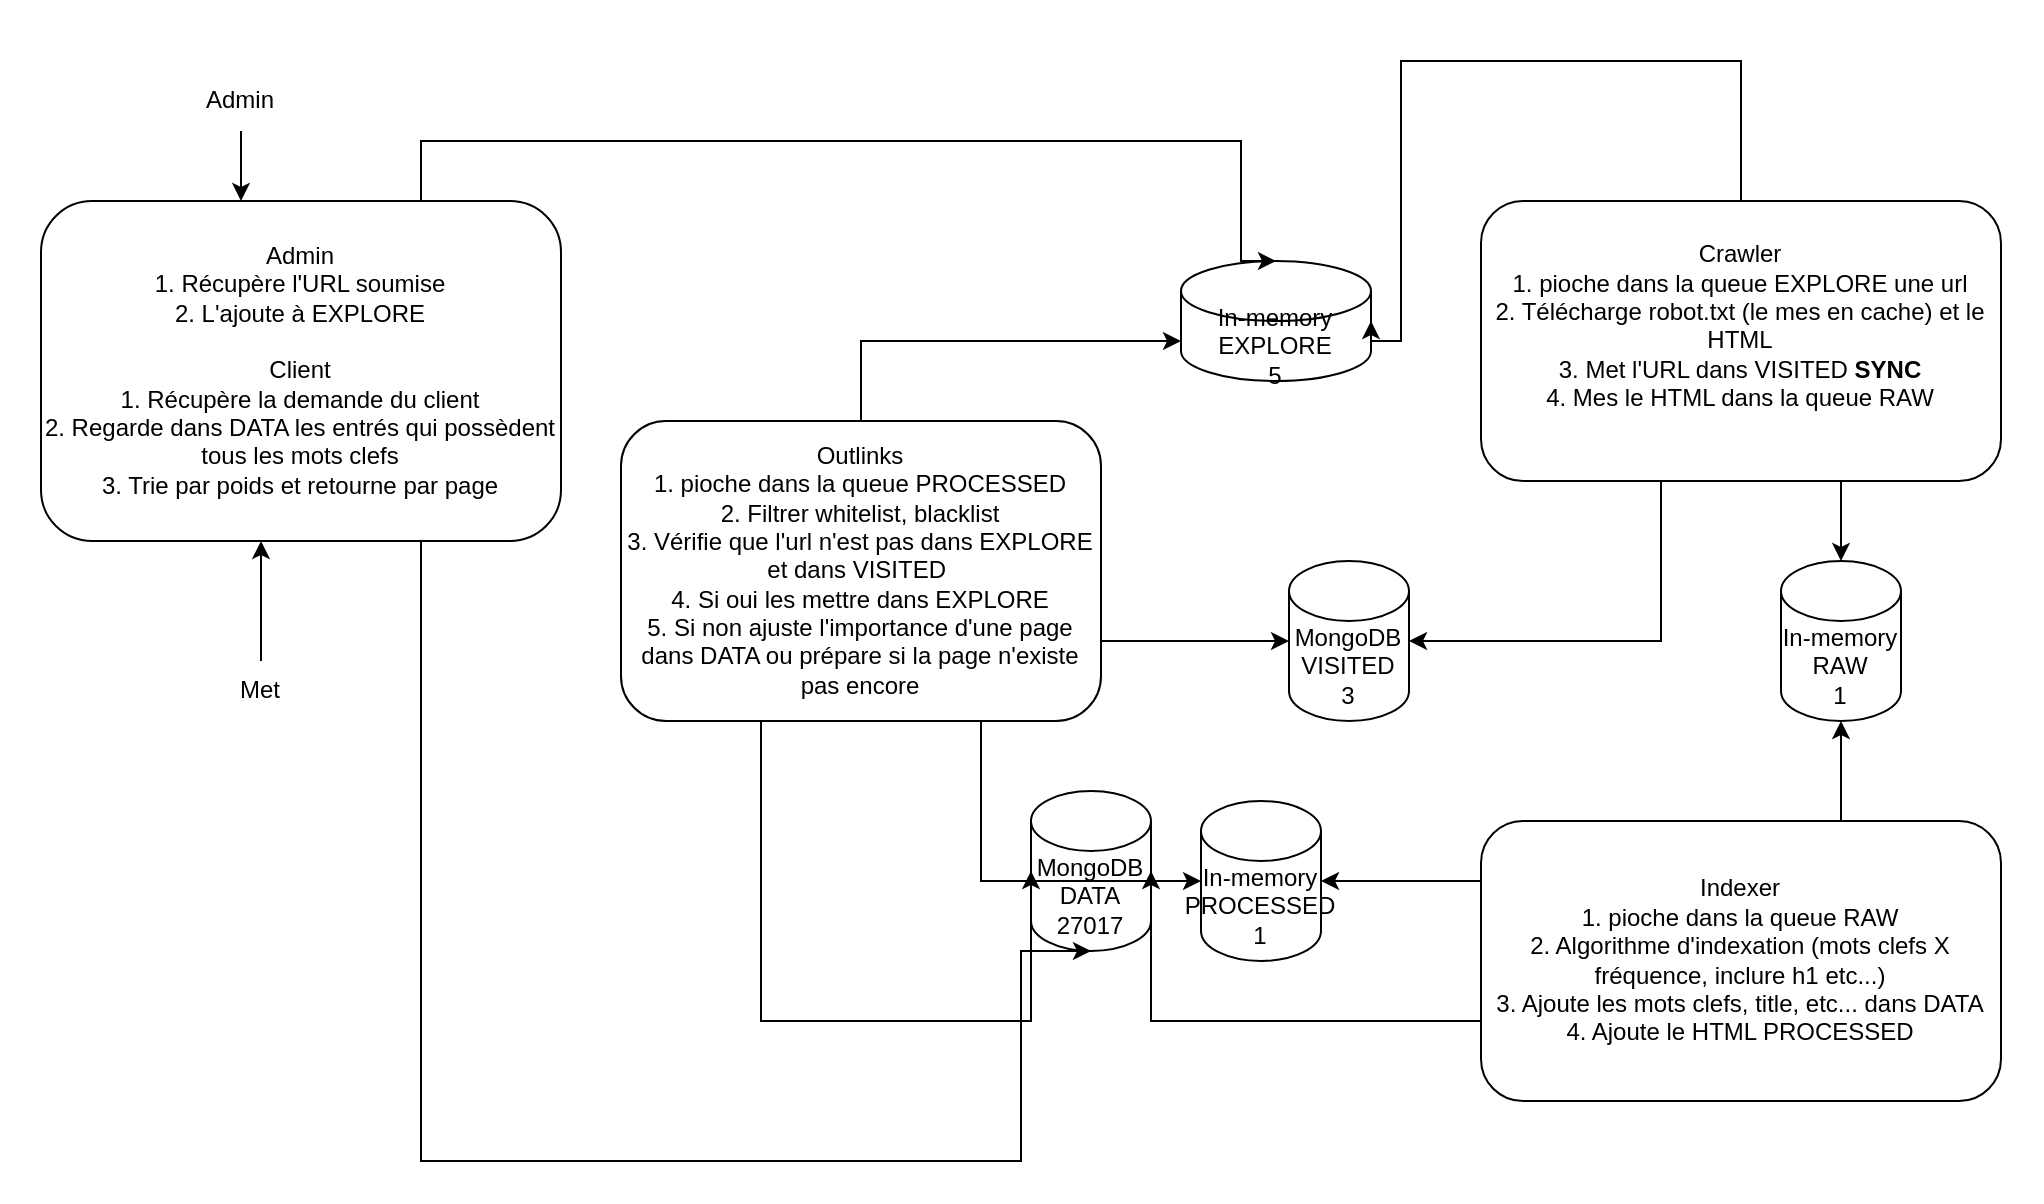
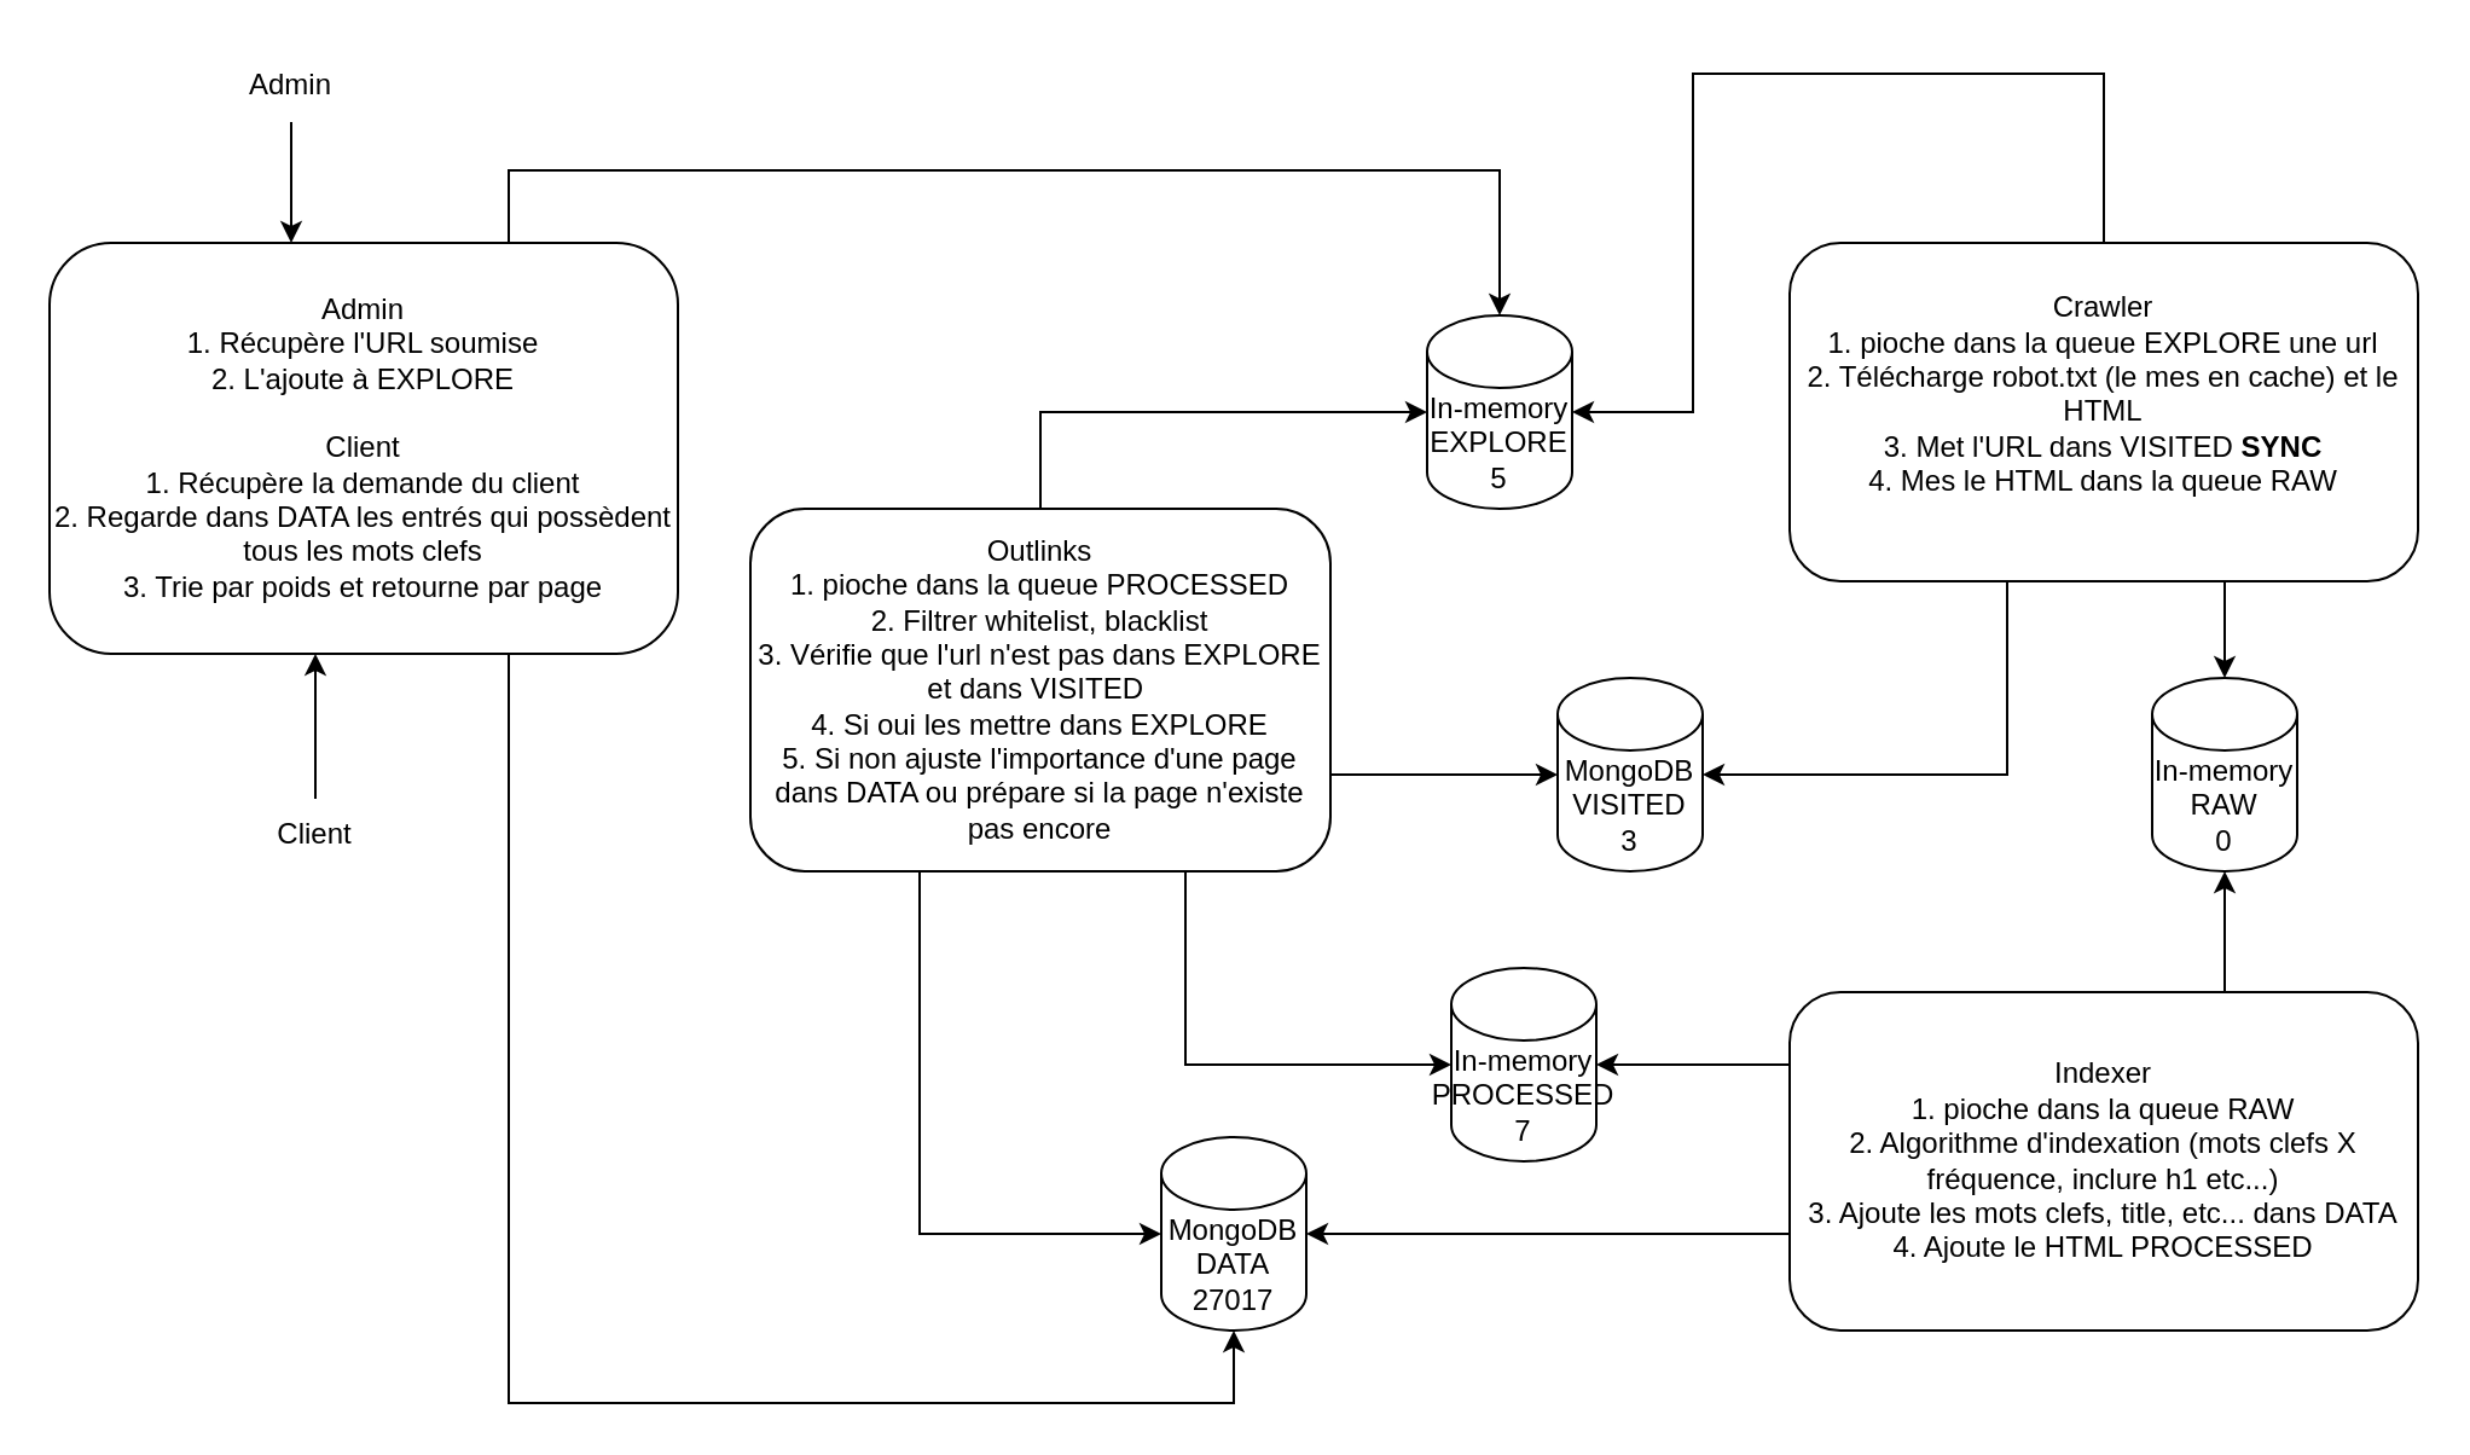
- <mxCell id="26" value="Admin" style="text;html=1;align=center;verticalAlign=middle;whiteSpace=wrap;rounded=0;" parent="1" vertex="1"><mxGeometry x="90" y="35" width="60" height="30" as="geometry" /></mxCell>
+ <mxCell id="26" value="Admin" style="text;html=1;align=center;verticalAlign=middle;whiteSpace=wrap;rounded=0;" parent="1" vertex="1"><mxGeometry x="90" y="20" width="60" height="30" as="geometry" /></mxCell>
- <mxCell id="5" value="In-memory&lt;div&gt;EXPLORE&lt;/div&gt;&lt;div&gt;5&lt;/div&gt;" style="shape=cylinder3;whiteSpace=wrap;html=1;boundedLbl=1;backgroundOutline=1;size=15;" parent="1" vertex="1"><mxGeometry x="590" y="130" width="95" height="60" as="geometry" /></mxCell>
+ <mxCell id="5" value="In-memory&lt;div&gt;EXPLORE&lt;/div&gt;&lt;div&gt;5&lt;/div&gt;" style="shape=cylinder3;whiteSpace=wrap;html=1;boundedLbl=1;backgroundOutline=1;size=15;" parent="1" vertex="1"><mxGeometry x="590" y="130" width="60" height="80" as="geometry" /></mxCell>
- <mxCell id="4" value="In-memory&lt;div&gt;RAW&lt;/div&gt;&lt;div&gt;1&lt;/div&gt;" style="shape=cylinder3;whiteSpace=wrap;html=1;boundedLbl=1;backgroundOutline=1;size=15;" parent="1" vertex="1"><mxGeometry x="890" y="280" width="60" height="80" as="geometry" /></mxCell>
+ <mxCell id="4" value="In-memory&lt;div&gt;RAW&lt;/div&gt;&lt;div&gt;0&lt;/div&gt;" style="shape=cylinder3;whiteSpace=wrap;html=1;boundedLbl=1;backgroundOutline=1;size=15;" parent="1" vertex="1"><mxGeometry x="890" y="280" width="60" height="80" as="geometry" /></mxCell>
- <mxCell id="21" value="Met" style="text;html=1;align=center;verticalAlign=middle;whiteSpace=wrap;rounded=0;" parent="1" vertex="1"><mxGeometry x="100" y="330" width="60" height="30" as="geometry" /></mxCell>
+ <mxCell id="21" value="Client" style="text;html=1;align=center;verticalAlign=middle;whiteSpace=wrap;rounded=0;" parent="1" vertex="1"><mxGeometry x="100" y="330" width="60" height="30" as="geometry" /></mxCell>
- <mxCell id="10" value="MongoDB&lt;div&gt;DATA&lt;/div&gt;&lt;div&gt;27017&lt;/div&gt;" style="shape=cylinder3;whiteSpace=wrap;html=1;boundedLbl=1;backgroundOutline=1;size=15;" parent="1" vertex="1"><mxGeometry x="515" y="395" width="60" height="80" as="geometry" /></mxCell>
+ <mxCell id="10" value="MongoDB&lt;div&gt;DATA&lt;/div&gt;&lt;div&gt;27017&lt;/div&gt;" style="shape=cylinder3;whiteSpace=wrap;html=1;boundedLbl=1;backgroundOutline=1;size=15;" parent="1" vertex="1"><mxGeometry x="480" y="470" width="60" height="80" as="geometry" /></mxCell>
- <mxCell id="23" value="In-memory&lt;div&gt;PROCESSED&lt;/div&gt;&lt;div&gt;1&lt;/div&gt;" style="shape=cylinder3;whiteSpace=wrap;html=1;boundedLbl=1;backgroundOutline=1;size=15;" parent="1" vertex="1"><mxGeometry x="600" y="400" width="60" height="80" as="geometry" /></mxCell>
+ <mxCell id="23" value="In-memory&lt;div&gt;PROCESSED&lt;/div&gt;&lt;div&gt;7&lt;/div&gt;" style="shape=cylinder3;whiteSpace=wrap;html=1;boundedLbl=1;backgroundOutline=1;size=15;" parent="1" vertex="1"><mxGeometry x="600" y="400" width="60" height="80" as="geometry" /></mxCell>
